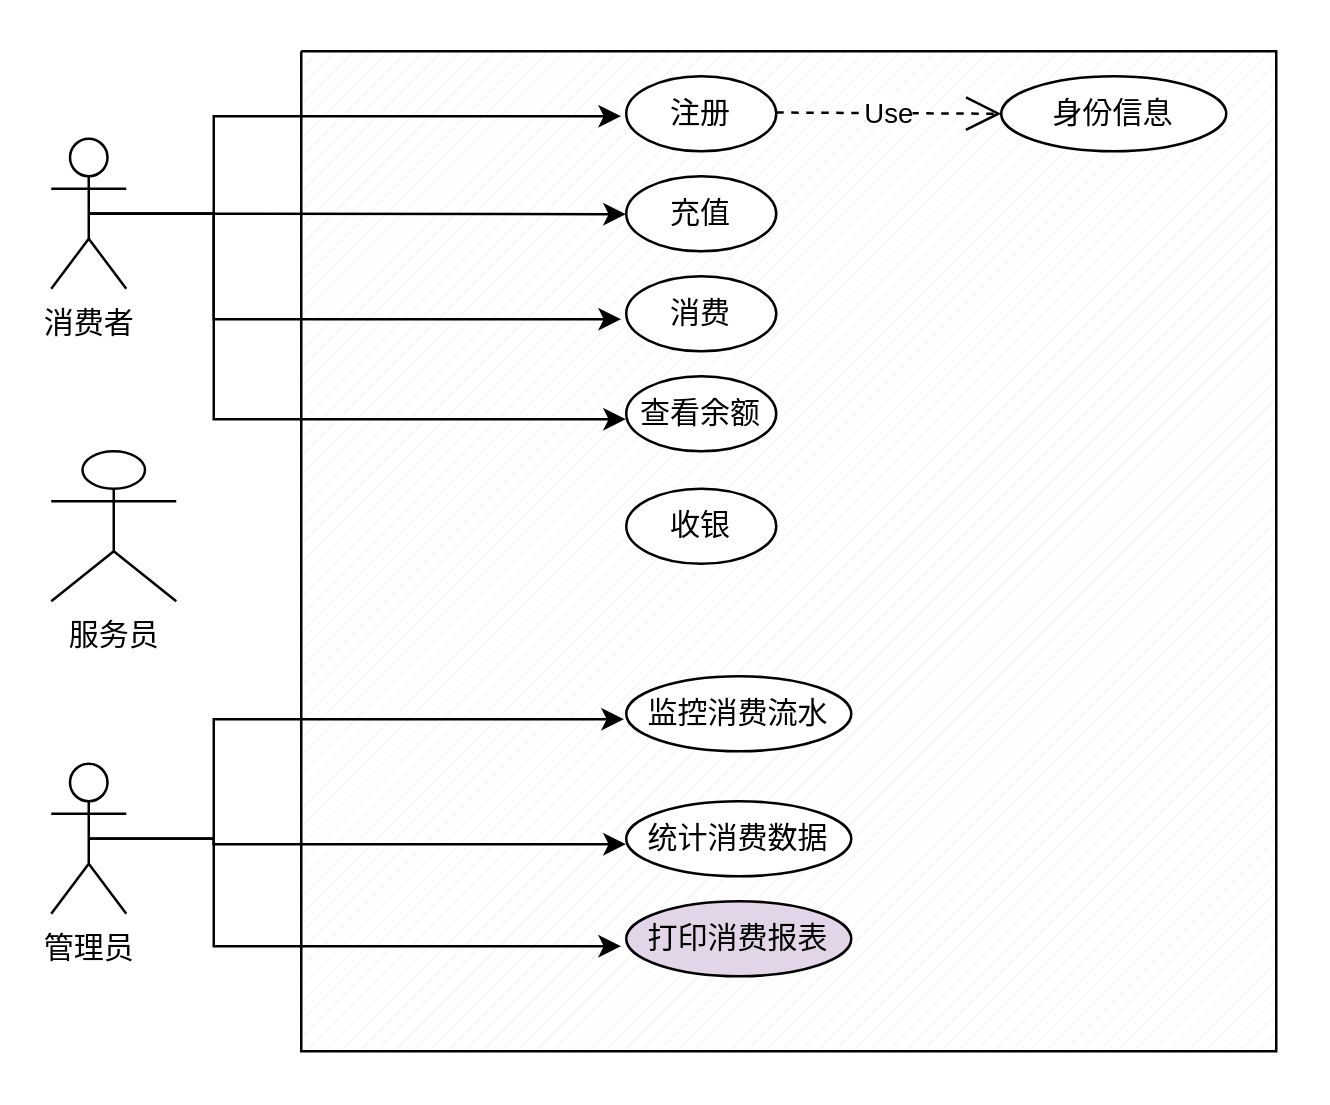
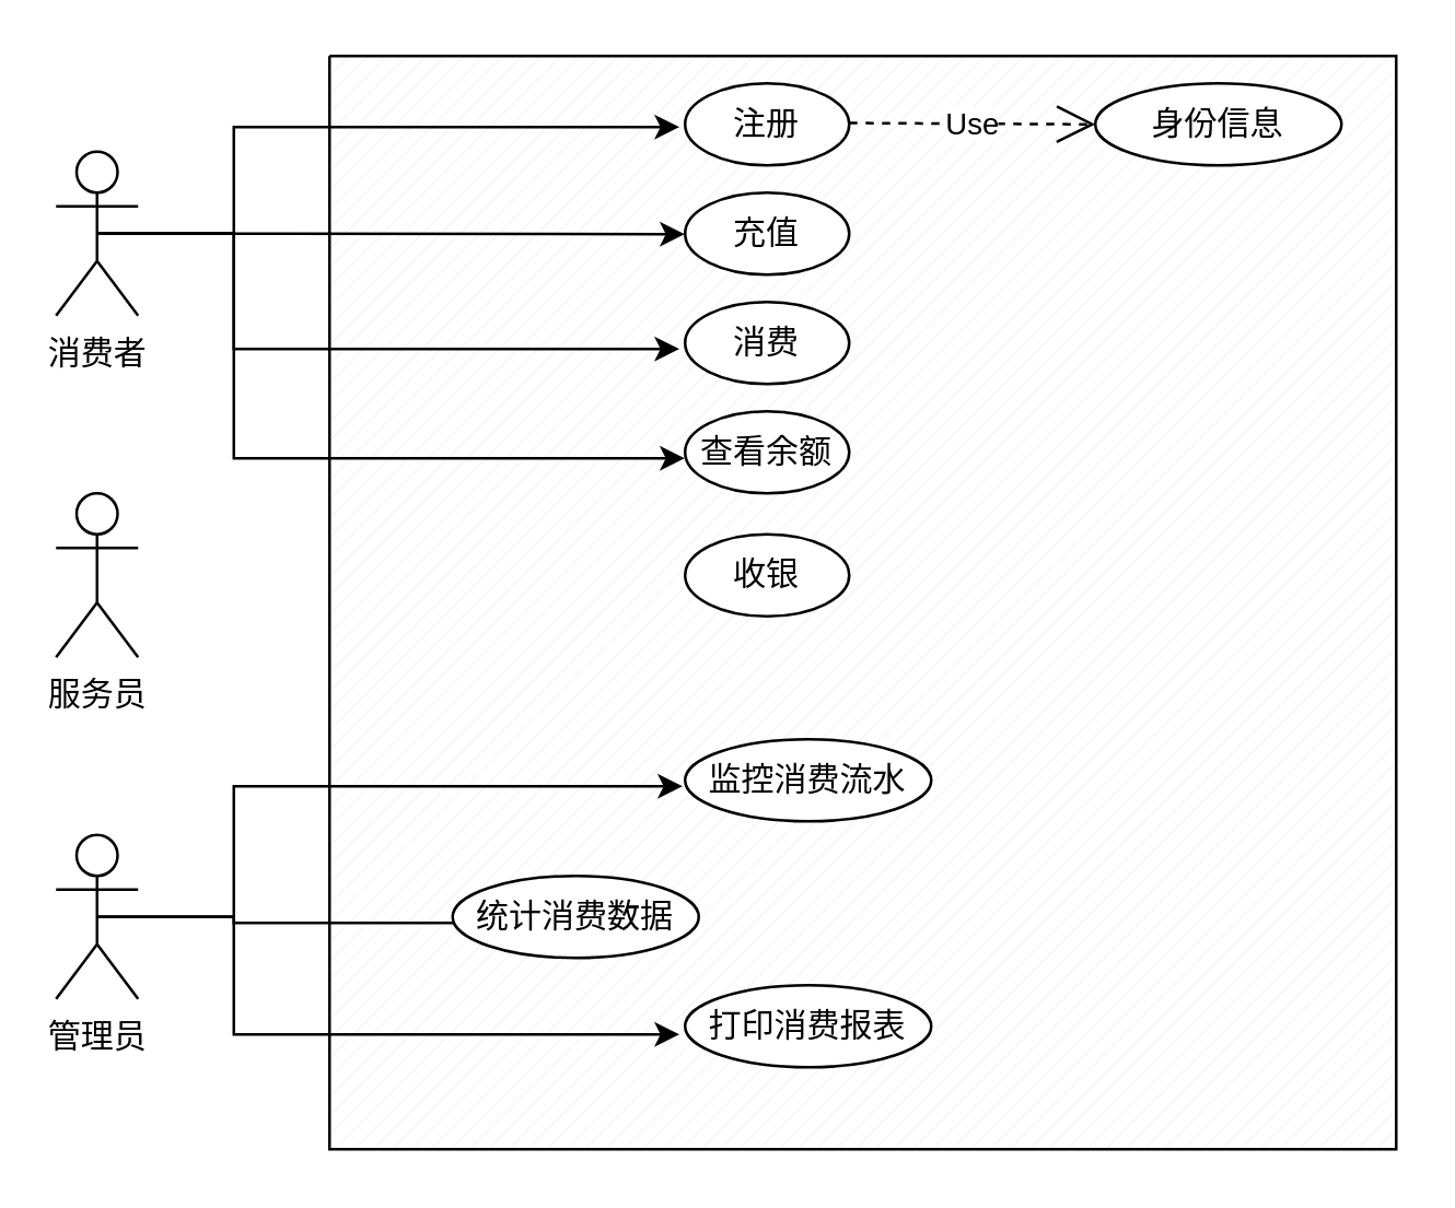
- <mxCell id="8" value="服务员" style="shape=umlActor;verticalLabelPosition=bottom;verticalAlign=top;html=1;outlineConnect=0;" vertex="1" parent="1"><mxGeometry x="20" y="180" width="50" height="60" as="geometry" /></mxCell>
+ <mxCell id="8" value="服务员" style="shape=umlActor;verticalLabelPosition=bottom;verticalAlign=top;html=1;outlineConnect=0;" vertex="1" parent="1"><mxGeometry x="20" y="180" width="30" height="60" as="geometry" /></mxCell>
- <mxCell id="19" value="统计消费数据" style="ellipse;whiteSpace=wrap;html=1;" vertex="1" parent="1"><mxGeometry x="250" y="320" width="90" height="30" as="geometry" /></mxCell>
+ <mxCell id="19" value="统计消费数据" style="ellipse;whiteSpace=wrap;html=1;" vertex="1" parent="1"><mxGeometry x="165" y="320" width="90" height="30" as="geometry" /></mxCell>
- <mxCell id="20" value="打印消费报表" style="ellipse;whiteSpace=wrap;html=1;fillColor=#e1d5e7;" vertex="1" parent="1"><mxGeometry x="250" y="360" width="90" height="30" as="geometry" /></mxCell>
+ <mxCell id="20" value="打印消费报表" style="ellipse;whiteSpace=wrap;html=1;" vertex="1" parent="1"><mxGeometry x="250" y="360" width="90" height="30" as="geometry" /></mxCell>
